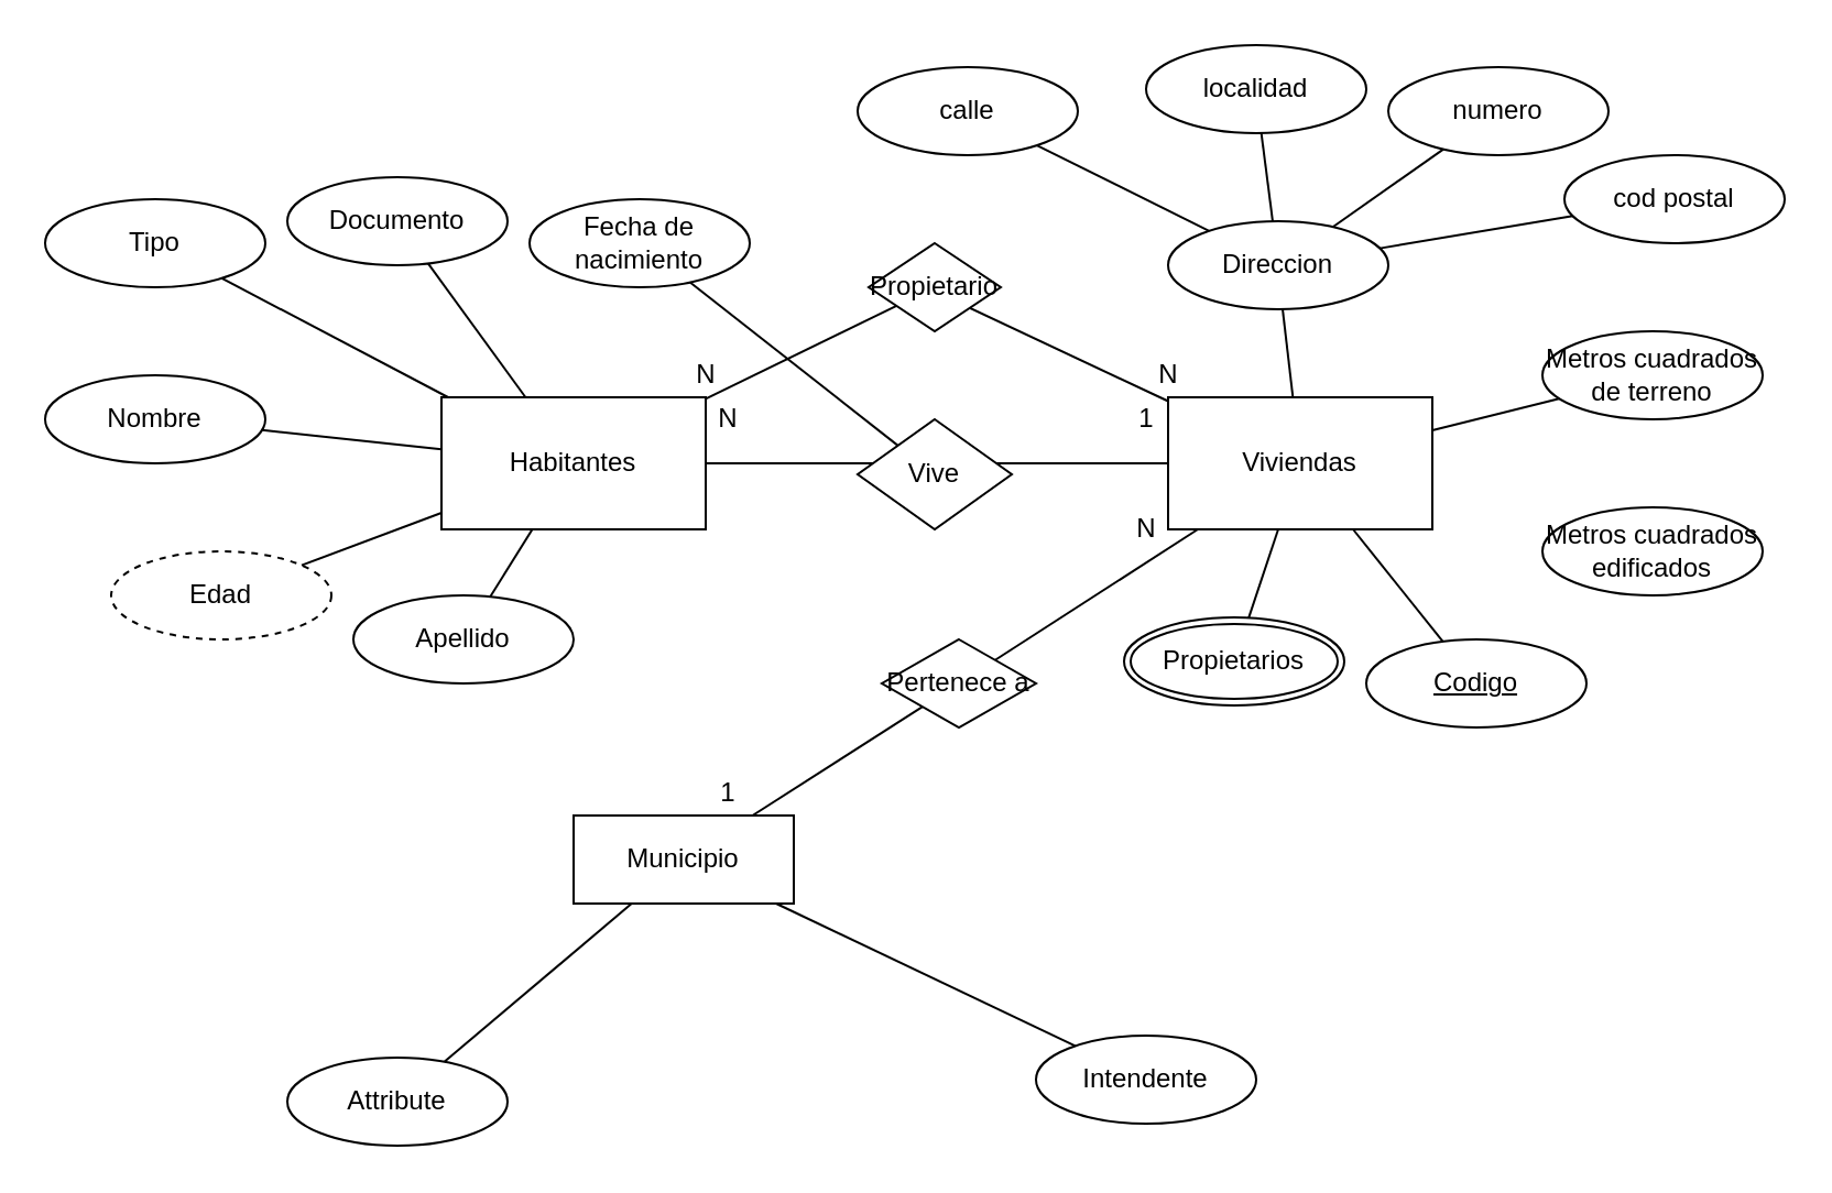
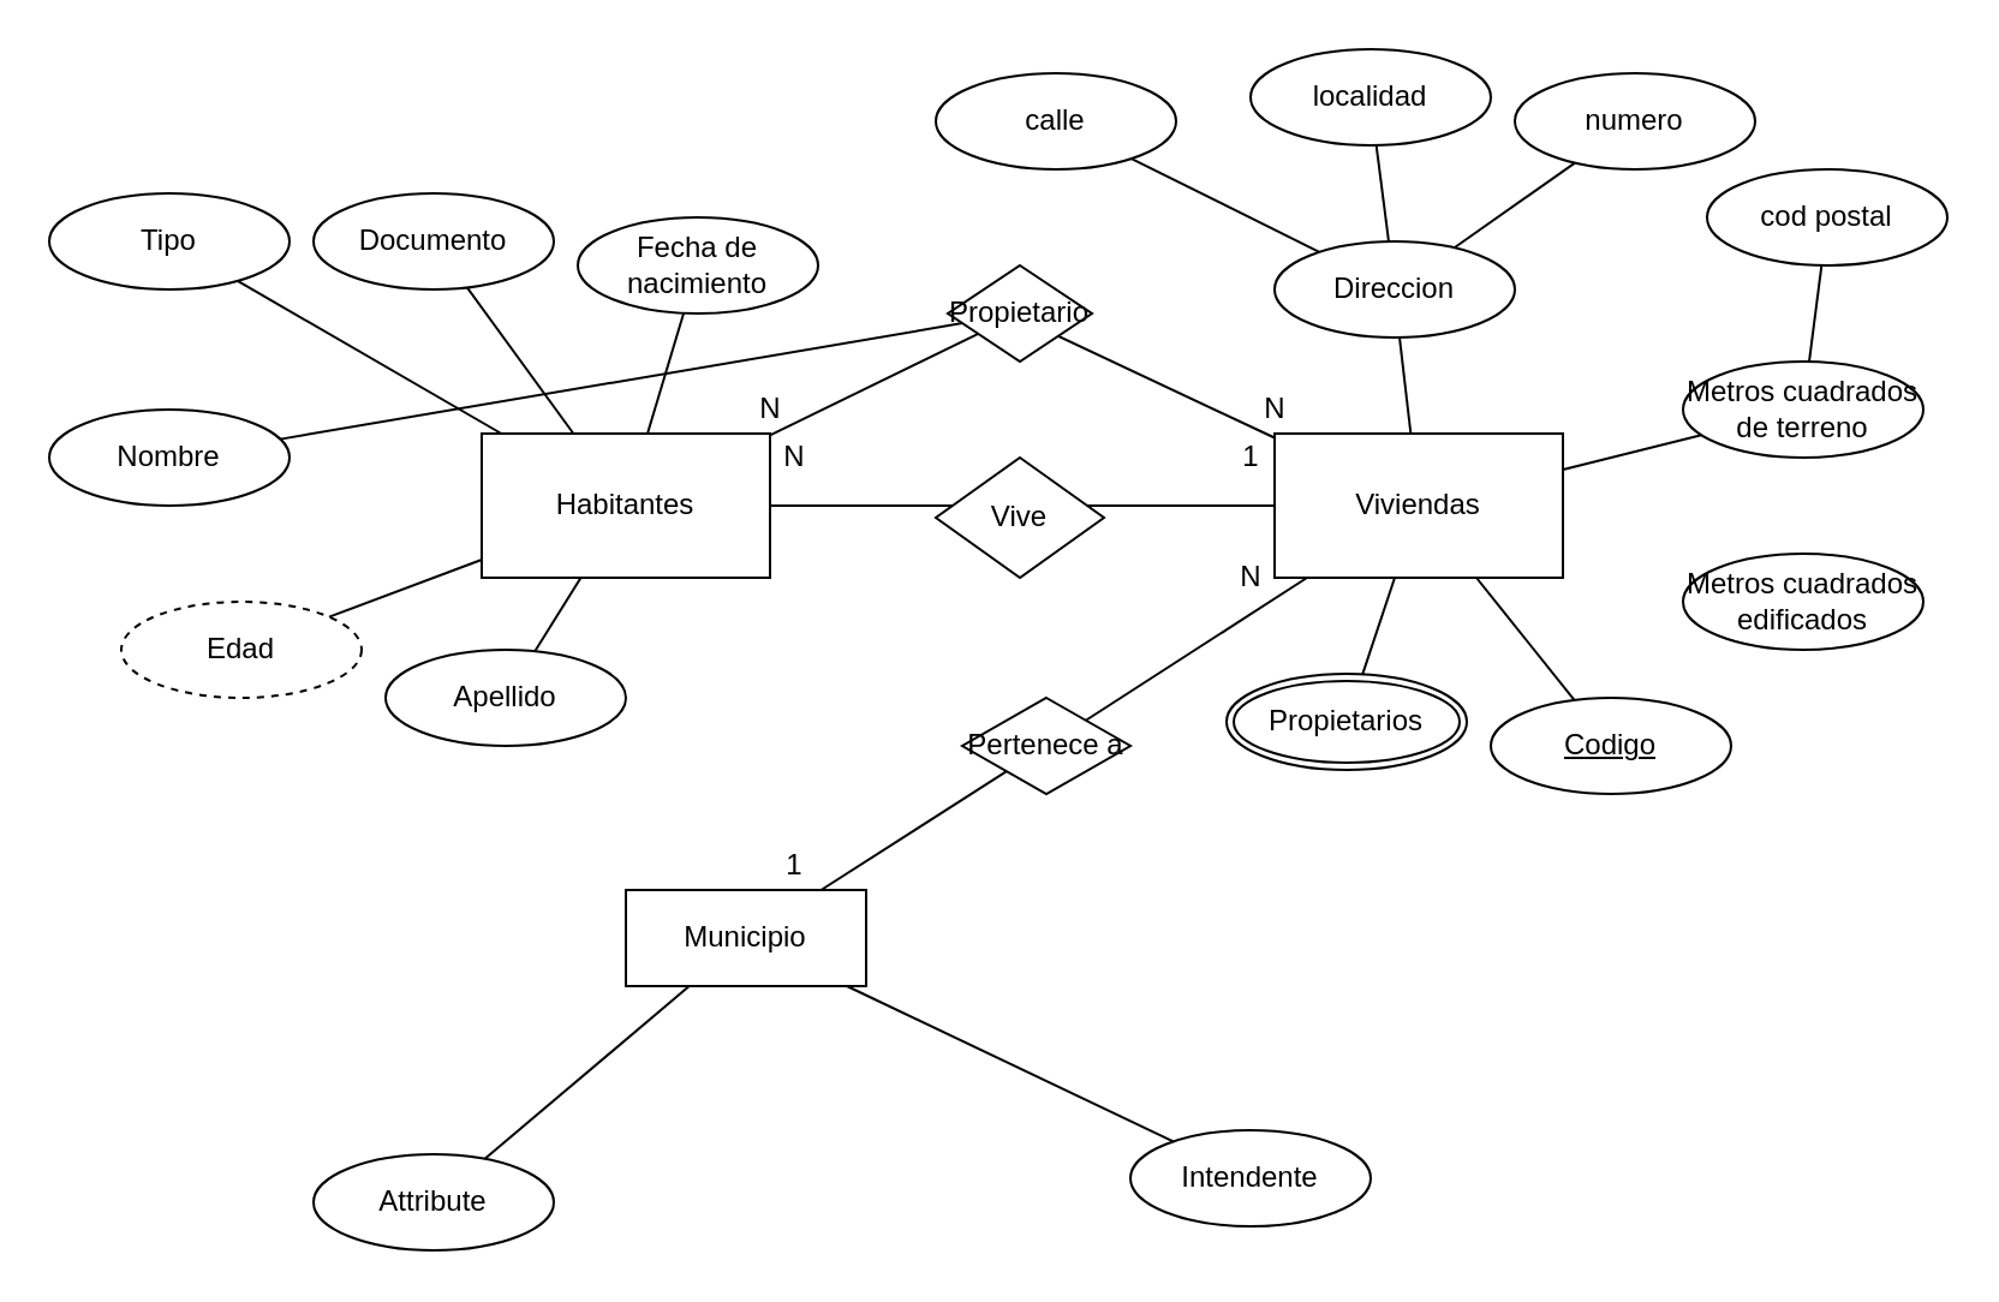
- <mxCell id="34" value="" style="endArrow=none;html=1;rounded=0;" edge="1" parent="1" source="28" target="8"><mxGeometry relative="1" as="geometry"><mxPoint x="641.998" y="199.984" as="sourcePoint" /><mxPoint x="646.667" y="240" as="targetPoint" /></mxGeometry></mxCell>
+ <mxCell id="34" value="" style="endArrow=none;html=1;rounded=0;" edge="1" parent="1" source="28" target="9"><mxGeometry relative="1" as="geometry"><mxPoint x="641.998" y="199.984" as="sourcePoint" /><mxPoint x="646.667" y="240" as="targetPoint" /></mxGeometry></mxCell>
- <mxCell id="4" value="Tipo" style="ellipse;whiteSpace=wrap;html=1;align=center;" vertex="1" parent="1"><mxGeometry x="20" y="90" width="100" height="40" as="geometry" /></mxCell>
+ <mxCell id="4" value="Tipo" style="ellipse;whiteSpace=wrap;html=1;align=center;" vertex="1" parent="1"><mxGeometry x="20" y="80" width="100" height="40" as="geometry" /></mxCell>
- <mxCell id="13" value="" style="endArrow=none;html=1;rounded=0;" edge="1" parent="1" source="7" target="22"><mxGeometry relative="1" as="geometry"><mxPoint x="350" y="280" as="sourcePoint" /><mxPoint x="510" y="280" as="targetPoint" /></mxGeometry></mxCell>
+ <mxCell id="13" value="" style="endArrow=none;html=1;rounded=0;" edge="1" parent="1" source="7" target="3"><mxGeometry relative="1" as="geometry"><mxPoint x="350" y="280" as="sourcePoint" /><mxPoint x="510" y="280" as="targetPoint" /></mxGeometry></mxCell>
- <mxCell id="17" value="" style="endArrow=none;html=1;rounded=0;" edge="1" parent="1" source="6" target="3"><mxGeometry relative="1" as="geometry"><mxPoint x="213.926" y="139.209" as="sourcePoint" /><mxPoint x="250" y="210" as="targetPoint" /></mxGeometry></mxCell>
+ <mxCell id="17" value="" style="endArrow=none;html=1;rounded=0;" edge="1" parent="1" source="6" target="43"><mxGeometry relative="1" as="geometry"><mxPoint x="213.926" y="139.209" as="sourcePoint" /><mxPoint x="250" y="210" as="targetPoint" /></mxGeometry></mxCell>
